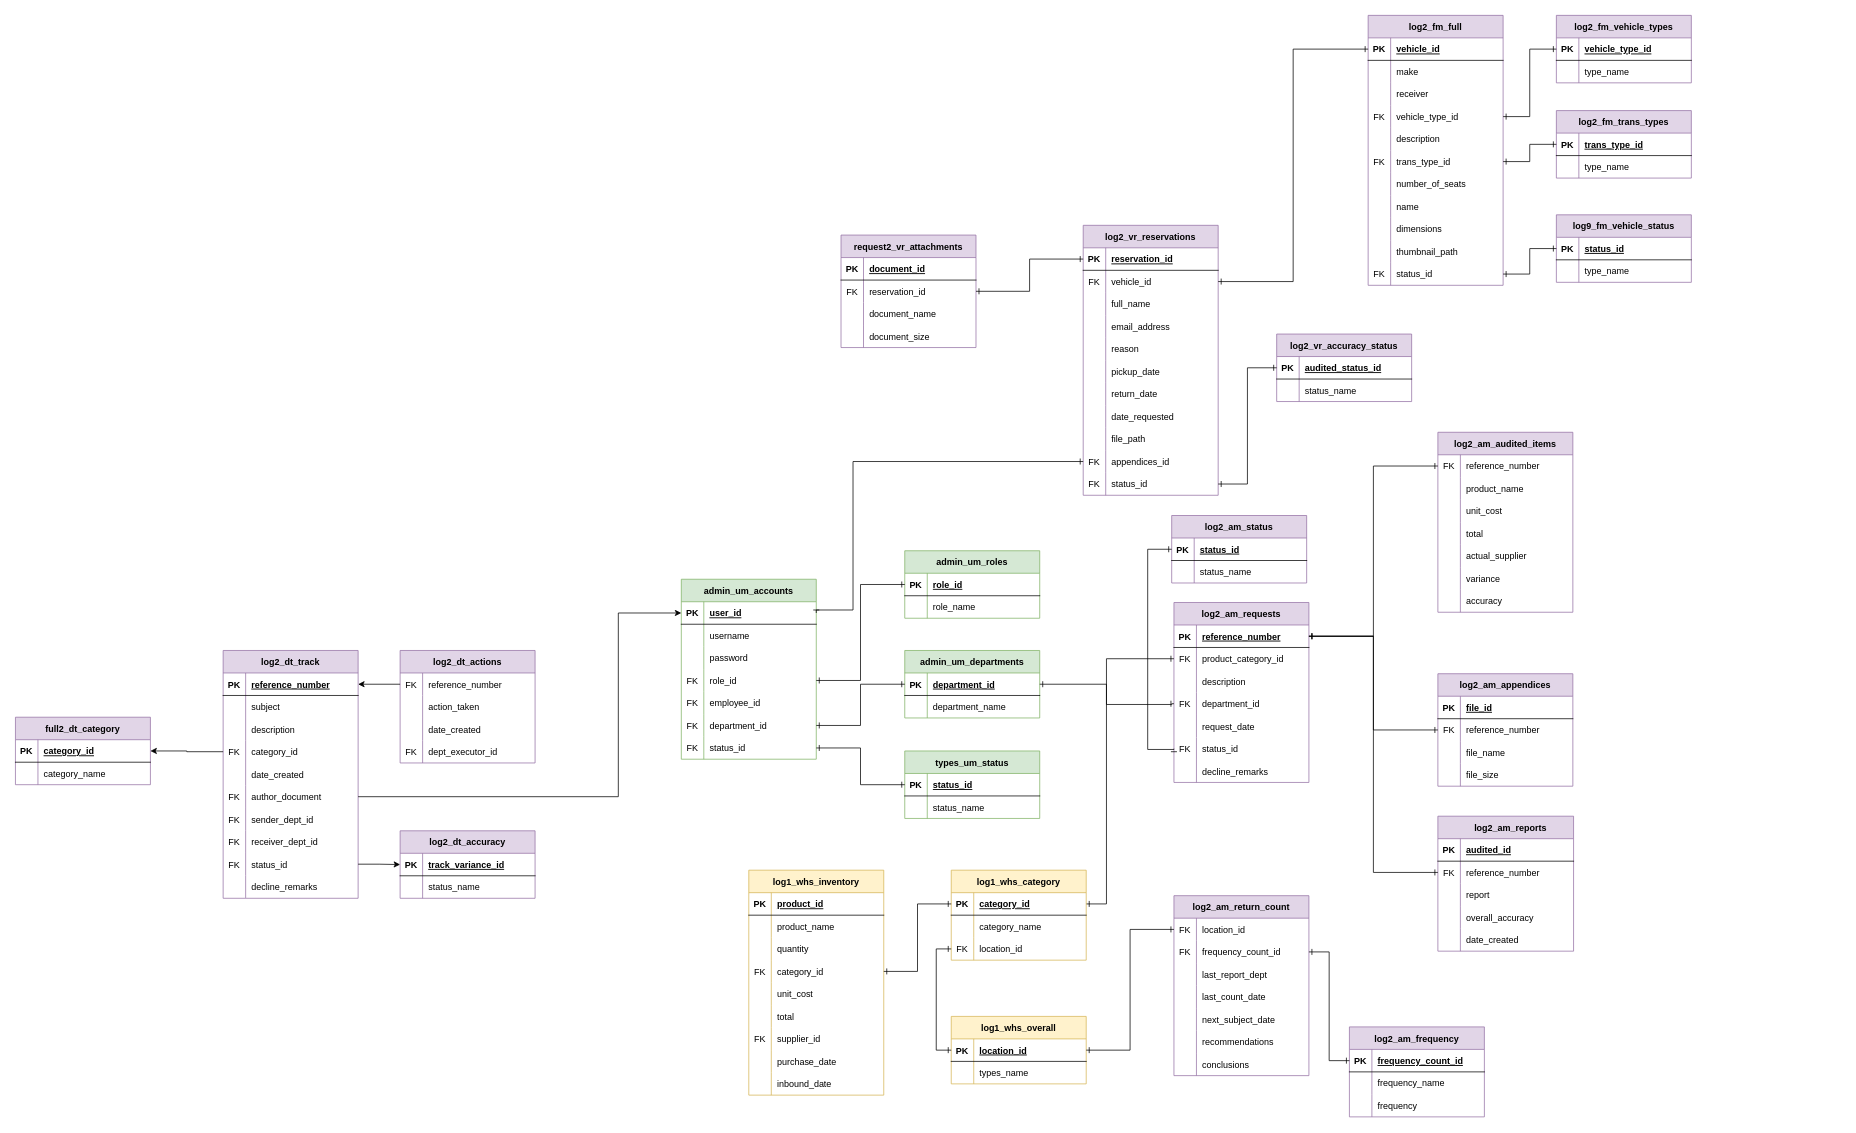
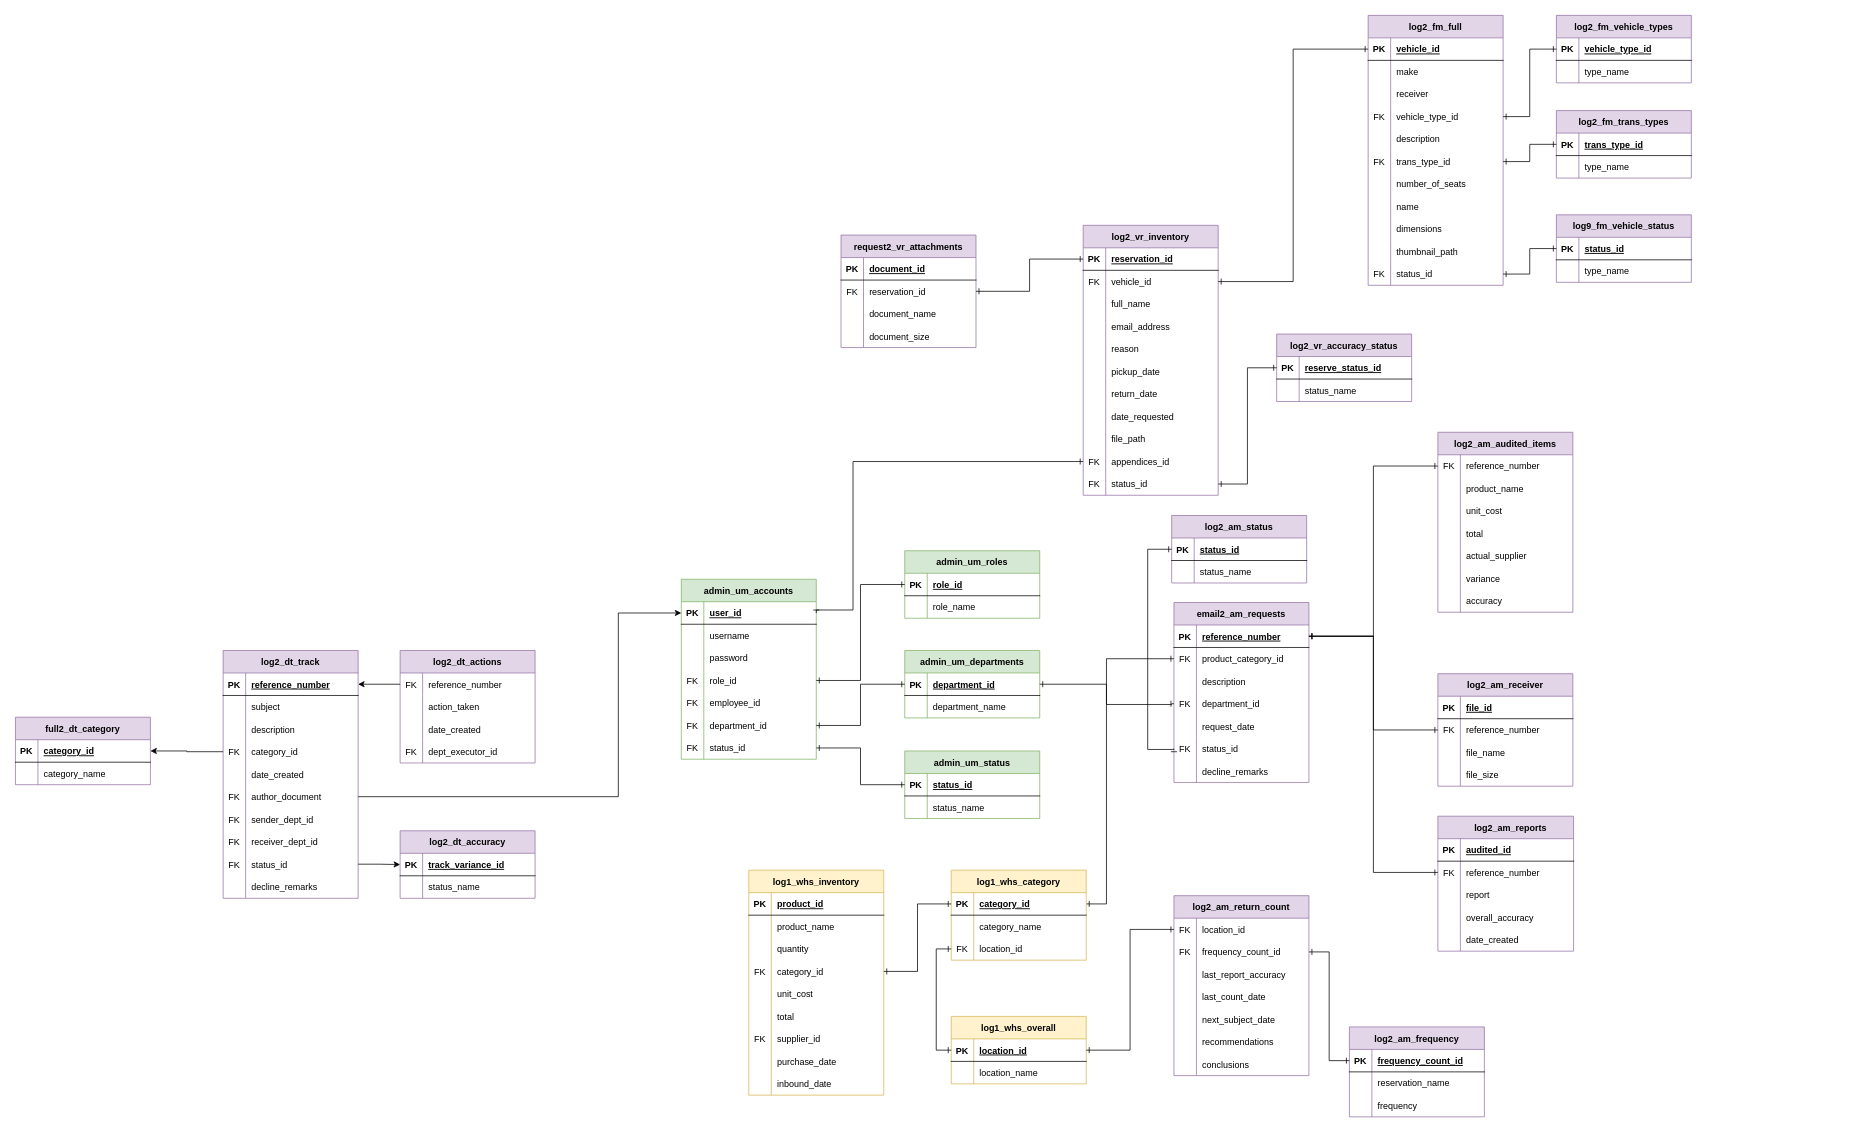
- <mxCell id="2" value="log2_vr_reservations" style="shape=table;startSize=30;container=1;collapsible=1;childLayout=tableLayout;fixedRows=1;rowLines=0;fontStyle=1;align=center;resizeLast=1;fillColor=#e1d5e7;strokeColor=#9673a6;" parent="1" vertex="1"><mxGeometry x="1444" y="300" width="180" height="360" as="geometry" /></mxCell>
+ <mxCell id="2" value="log2_vr_inventory" style="shape=table;startSize=30;container=1;collapsible=1;childLayout=tableLayout;fixedRows=1;rowLines=0;fontStyle=1;align=center;resizeLast=1;fillColor=#e1d5e7;strokeColor=#9673a6;" parent="1" vertex="1"><mxGeometry x="1444" y="300" width="180" height="360" as="geometry" /></mxCell>
- <mxCell id="52" value="audited_status_id" style="shape=partialRectangle;connectable=0;fillColor=none;top=0;left=0;bottom=0;right=0;align=left;spacingLeft=6;fontStyle=5;overflow=hidden;" parent="50" vertex="1"><mxGeometry x="30" width="150" height="30" as="geometry"><mxRectangle width="150" height="30" as="alternateBounds" /></mxGeometry></mxCell>
+ <mxCell id="52" value="reserve_status_id" style="shape=partialRectangle;connectable=0;fillColor=none;top=0;left=0;bottom=0;right=0;align=left;spacingLeft=6;fontStyle=5;overflow=hidden;" parent="50" vertex="1"><mxGeometry x="30" width="150" height="30" as="geometry"><mxRectangle width="150" height="30" as="alternateBounds" /></mxGeometry></mxCell>
- <mxCell id="164" value="log2_am_requests" style="shape=table;startSize=30;container=1;collapsible=1;childLayout=tableLayout;fixedRows=1;rowLines=0;fontStyle=1;align=center;resizeLast=1;fillColor=#e1d5e7;strokeColor=#9673a6;" parent="1" vertex="1"><mxGeometry x="1565" y="803" width="180" height="240" as="geometry" /></mxCell>
+ <mxCell id="164" value="email2_am_requests" style="shape=table;startSize=30;container=1;collapsible=1;childLayout=tableLayout;fixedRows=1;rowLines=0;fontStyle=1;align=center;resizeLast=1;fillColor=#e1d5e7;strokeColor=#9673a6;" parent="1" vertex="1"><mxGeometry x="1565" y="803" width="180" height="240" as="geometry" /></mxCell>
- <mxCell id="208" value="log2_am_appendices" style="shape=table;startSize=30;container=1;collapsible=1;childLayout=tableLayout;fixedRows=1;rowLines=0;fontStyle=1;align=center;resizeLast=1;fillColor=#e1d5e7;strokeColor=#9673a6;" parent="1" vertex="1"><mxGeometry x="1917" y="898" width="180" height="150" as="geometry" /></mxCell>
+ <mxCell id="208" value="log2_am_receiver" style="shape=table;startSize=30;container=1;collapsible=1;childLayout=tableLayout;fixedRows=1;rowLines=0;fontStyle=1;align=center;resizeLast=1;fillColor=#e1d5e7;strokeColor=#9673a6;" parent="1" vertex="1"><mxGeometry x="1917" y="898" width="180" height="150" as="geometry" /></mxCell>
- <mxCell id="152" value="types_um_status" style="shape=table;startSize=30;container=1;collapsible=1;childLayout=tableLayout;fixedRows=1;rowLines=0;fontStyle=1;align=center;resizeLast=1;fillColor=#d5e8d4;strokeColor=#82b366;" parent="1" vertex="1"><mxGeometry x="1206" y="1001" width="180" height="90" as="geometry" /></mxCell>
+ <mxCell id="152" value="admin_um_status" style="shape=table;startSize=30;container=1;collapsible=1;childLayout=tableLayout;fixedRows=1;rowLines=0;fontStyle=1;align=center;resizeLast=1;fillColor=#d5e8d4;strokeColor=#82b366;" parent="1" vertex="1"><mxGeometry x="1206" y="1001" width="180" height="90" as="geometry" /></mxCell>
- <mxCell id="306" value="last_report_dept" style="shape=partialRectangle;connectable=0;fillColor=none;top=0;left=0;bottom=0;right=0;align=left;spacingLeft=6;overflow=hidden;" parent="304" vertex="1"><mxGeometry x="30" width="150" height="30" as="geometry"><mxRectangle width="150" height="30" as="alternateBounds" /></mxGeometry></mxCell>
+ <mxCell id="306" value="last_report_accuracy" style="shape=partialRectangle;connectable=0;fillColor=none;top=0;left=0;bottom=0;right=0;align=left;spacingLeft=6;overflow=hidden;" parent="304" vertex="1"><mxGeometry x="30" width="150" height="30" as="geometry"><mxRectangle width="150" height="30" as="alternateBounds" /></mxGeometry></mxCell>
- <mxCell id="296" value="types_name" style="shape=partialRectangle;connectable=0;fillColor=none;top=0;left=0;bottom=0;right=0;align=left;spacingLeft=6;overflow=hidden;" parent="294" vertex="1"><mxGeometry x="30" width="150" height="30" as="geometry"><mxRectangle width="150" height="30" as="alternateBounds" /></mxGeometry></mxCell>
+ <mxCell id="296" value="location_name" style="shape=partialRectangle;connectable=0;fillColor=none;top=0;left=0;bottom=0;right=0;align=left;spacingLeft=6;overflow=hidden;" parent="294" vertex="1"><mxGeometry x="30" width="150" height="30" as="geometry"><mxRectangle width="150" height="30" as="alternateBounds" /></mxGeometry></mxCell>
- <mxCell id="327" value="frequency_name" style="shape=partialRectangle;connectable=0;fillColor=none;top=0;left=0;bottom=0;right=0;align=left;spacingLeft=6;overflow=hidden;" parent="325" vertex="1"><mxGeometry x="30" width="150" height="30" as="geometry"><mxRectangle width="150" height="30" as="alternateBounds" /></mxGeometry></mxCell>
+ <mxCell id="327" value="reservation_name" style="shape=partialRectangle;connectable=0;fillColor=none;top=0;left=0;bottom=0;right=0;align=left;spacingLeft=6;overflow=hidden;" parent="325" vertex="1"><mxGeometry x="30" width="150" height="30" as="geometry"><mxRectangle width="150" height="30" as="alternateBounds" /></mxGeometry></mxCell>
